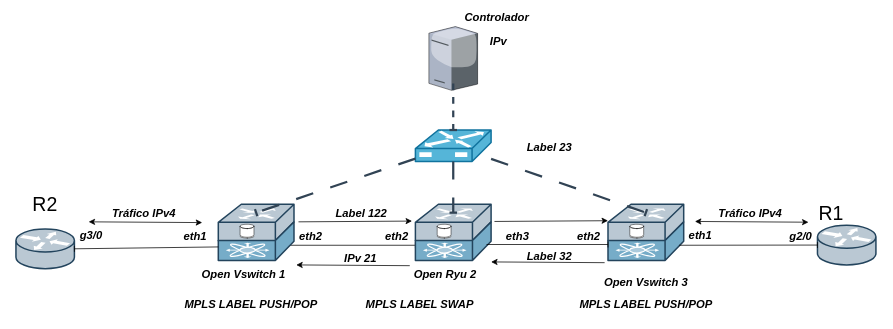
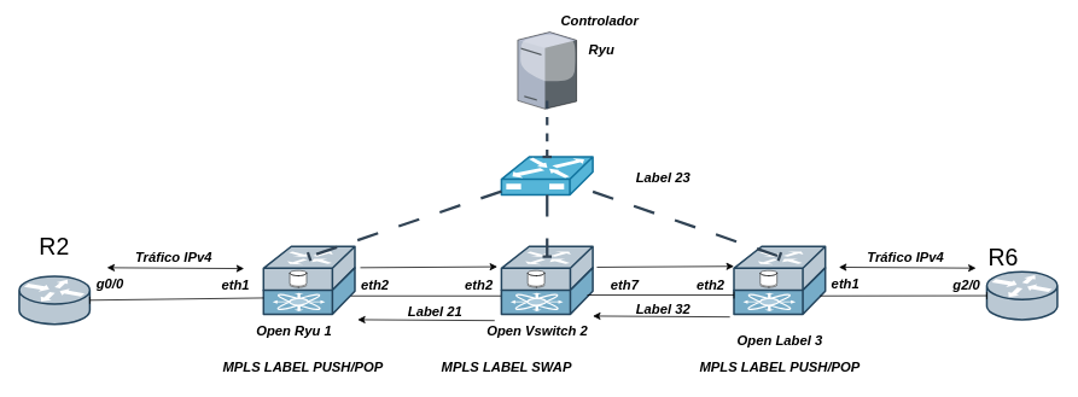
- <mxCell id="22" value="&lt;font style=&quot;font-size: 15px;&quot;&gt;&lt;b&gt;&lt;i&gt;Controlador&amp;nbsp;&lt;br&gt;IPv&lt;/i&gt;&lt;/b&gt;&lt;/font&gt;" style="text;html=1;align=center;verticalAlign=middle;whiteSpace=wrap;rounded=0;fontFamily=Helvetica;fontSize=26;fontColor=default;" parent="1" vertex="1"><mxGeometry x="587" y="20" width="154" height="30" as="geometry" /></mxCell>
+ <mxCell id="22" value="&lt;font style=&quot;font-size: 15px;&quot;&gt;&lt;b&gt;&lt;i&gt;Controlador&amp;nbsp;&lt;br&gt;Ryu&lt;/i&gt;&lt;/b&gt;&lt;/font&gt;" style="text;html=1;align=center;verticalAlign=middle;whiteSpace=wrap;rounded=0;fontFamily=Helvetica;fontSize=26;fontColor=default;" parent="1" vertex="1"><mxGeometry x="587" y="20" width="154" height="30" as="geometry" /></mxCell>
- <mxCell id="35" value="&lt;font style=&quot;font-size: 15px;&quot;&gt;&lt;b&gt;&lt;i&gt;Label 122&lt;/i&gt;&lt;/b&gt;&lt;/font&gt;" style="text;html=1;align=center;verticalAlign=middle;whiteSpace=wrap;rounded=0;fontFamily=Helvetica;fontSize=26;fontColor=default;" vertex="1" parent="1"><mxGeometry x="435.5" y="265" width="90" height="30" as="geometry" /></mxCell>
- <mxCell id="17" value="R1" style="text;html=1;align=center;verticalAlign=middle;whiteSpace=wrap;rounded=0;fontFamily=Helvetica;fontSize=26;fontColor=default;" parent="1" vertex="1"><mxGeometry x="1078" y="270" width="60" height="30" as="geometry" /></mxCell>
+ <mxCell id="17" value="R6" style="text;html=1;align=center;verticalAlign=middle;whiteSpace=wrap;rounded=0;fontFamily=Helvetica;fontSize=26;fontColor=default;" parent="1" vertex="1"><mxGeometry x="1078" y="270" width="60" height="30" as="geometry" /></mxCell>
- <mxCell id="28" value="&lt;font style=&quot;font-size: 15px;&quot;&gt;&lt;b&gt;&lt;i&gt;g3/0&lt;/i&gt;&lt;/b&gt;&lt;/font&gt;" style="text;html=1;align=center;verticalAlign=middle;whiteSpace=wrap;rounded=0;fontFamily=Helvetica;fontSize=26;fontColor=default;" parent="1" vertex="1"><mxGeometry x="98" y="295" width="44.5" height="30" as="geometry" /></mxCell>
+ <mxCell id="28" value="&lt;font style=&quot;font-size: 15px;&quot;&gt;&lt;b&gt;&lt;i&gt;g0/0&lt;/i&gt;&lt;/b&gt;&lt;/font&gt;" style="text;html=1;align=center;verticalAlign=middle;whiteSpace=wrap;rounded=0;fontFamily=Helvetica;fontSize=26;fontColor=default;" parent="1" vertex="1"><mxGeometry x="98" y="295" width="44.5" height="30" as="geometry" /></mxCell>
- <mxCell id="25" value="&lt;font style=&quot;font-size: 15px;&quot;&gt;&lt;b&gt;&lt;i&gt;eth3&lt;/i&gt;&lt;/b&gt;&lt;/font&gt;" style="text;html=1;align=center;verticalAlign=middle;whiteSpace=wrap;rounded=0;fontFamily=Helvetica;fontSize=26;fontColor=default;" parent="1" vertex="1"><mxGeometry x="667" y="295.5" width="44.5" height="30" as="geometry" /></mxCell>
+ <mxCell id="25" value="&lt;font style=&quot;font-size: 15px;&quot;&gt;&lt;b&gt;&lt;i&gt;eth7&lt;/i&gt;&lt;/b&gt;&lt;/font&gt;" style="text;html=1;align=center;verticalAlign=middle;whiteSpace=wrap;rounded=0;fontFamily=Helvetica;fontSize=26;fontColor=default;" parent="1" vertex="1"><mxGeometry x="667" y="295.5" width="44.5" height="30" as="geometry" /></mxCell>
- <mxCell id="37" value="&lt;font style=&quot;font-size: 15px;&quot;&gt;&lt;b&gt;&lt;i&gt;IPv 21&lt;/i&gt;&lt;/b&gt;&lt;/font&gt;" style="text;html=1;align=center;verticalAlign=middle;whiteSpace=wrap;rounded=0;fontFamily=Helvetica;fontSize=26;fontColor=default;" vertex="1" parent="1"><mxGeometry x="434.5" y="326" width="90" height="30" as="geometry" /></mxCell>
+ <mxCell id="37" value="&lt;font style=&quot;font-size: 15px;&quot;&gt;&lt;b&gt;&lt;i&gt;Label 21&lt;/i&gt;&lt;/b&gt;&lt;/font&gt;" style="text;html=1;align=center;verticalAlign=middle;whiteSpace=wrap;rounded=0;fontFamily=Helvetica;fontSize=26;fontColor=default;" vertex="1" parent="1"><mxGeometry x="434.5" y="326" width="90" height="30" as="geometry" /></mxCell>
- <mxCell id="19" value="&lt;font style=&quot;font-size: 15px;&quot;&gt;&lt;b&gt;&lt;i&gt;Open Vswitch 1&lt;/i&gt;&lt;/b&gt;&lt;/font&gt;" style="text;html=1;align=center;verticalAlign=middle;whiteSpace=wrap;rounded=0;fontFamily=Helvetica;fontSize=26;fontColor=default;" parent="1" vertex="1"><mxGeometry x="247" y="347" width="154" height="30" as="geometry" /></mxCell>
+ <mxCell id="19" value="&lt;font style=&quot;font-size: 15px;&quot;&gt;&lt;b&gt;&lt;i&gt;Open Ryu 1&lt;/i&gt;&lt;/b&gt;&lt;/font&gt;" style="text;html=1;align=center;verticalAlign=middle;whiteSpace=wrap;rounded=0;fontFamily=Helvetica;fontSize=26;fontColor=default;" parent="1" vertex="1"><mxGeometry x="247" y="347" width="154" height="30" as="geometry" /></mxCell>
- <mxCell id="20" value="&lt;font style=&quot;font-size: 15px;&quot;&gt;&lt;b&gt;&lt;i&gt;Open Ryu 2&lt;/i&gt;&lt;/b&gt;&lt;/font&gt;" style="text;html=1;align=center;verticalAlign=middle;whiteSpace=wrap;rounded=0;fontFamily=Helvetica;fontSize=26;fontColor=default;" parent="1" vertex="1"><mxGeometry x="515.5" y="347" width="154" height="30" as="geometry" /></mxCell>
+ <mxCell id="20" value="&lt;font style=&quot;font-size: 15px;&quot;&gt;&lt;b&gt;&lt;i&gt;Open Vswitch 2&lt;/i&gt;&lt;/b&gt;&lt;/font&gt;" style="text;html=1;align=center;verticalAlign=middle;whiteSpace=wrap;rounded=0;fontFamily=Helvetica;fontSize=26;fontColor=default;" parent="1" vertex="1"><mxGeometry x="515.5" y="347" width="154" height="30" as="geometry" /></mxCell>
- <mxCell id="21" value="&lt;font style=&quot;font-size: 15px;&quot;&gt;&lt;b&gt;&lt;i&gt;Open Vswitch 3&lt;/i&gt;&lt;/b&gt;&lt;/font&gt;" style="text;html=1;align=center;verticalAlign=middle;whiteSpace=wrap;rounded=0;fontFamily=Helvetica;fontSize=26;fontColor=default;" parent="1" vertex="1"><mxGeometry x="783.5" y="358" width="154" height="30" as="geometry" /></mxCell>
+ <mxCell id="21" value="&lt;font style=&quot;font-size: 15px;&quot;&gt;&lt;b&gt;&lt;i&gt;Open Label 3&lt;/i&gt;&lt;/b&gt;&lt;/font&gt;" style="text;html=1;align=center;verticalAlign=middle;whiteSpace=wrap;rounded=0;fontFamily=Helvetica;fontSize=26;fontColor=default;" parent="1" vertex="1"><mxGeometry x="783.5" y="358" width="154" height="30" as="geometry" /></mxCell>
